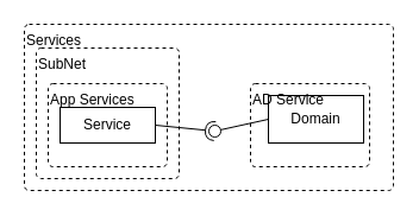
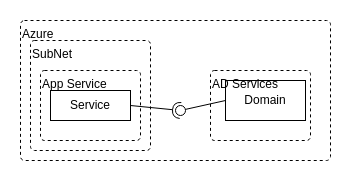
- <mxCell id="2" value="Services" style="rounded=1;whiteSpace=wrap;html=1;fillColor=none;dashed=1;align=left;verticalAlign=top;container=1;collapsible=0;recursiveResize=0;imageWidth=24;arcSize=8;absoluteArcSize=1;" parent="1" vertex="1"><mxGeometry x="20" y="20" width="310" height="140" as="geometry" /></mxCell>
+ <mxCell id="2" value="Azure" style="rounded=1;whiteSpace=wrap;html=1;fillColor=none;dashed=1;align=left;verticalAlign=top;container=1;collapsible=0;recursiveResize=0;imageWidth=24;arcSize=8;absoluteArcSize=1;" parent="1" vertex="1"><mxGeometry x="20" y="20" width="310" height="140" as="geometry" /></mxCell>
- <mxCell id="6" value="App Services" style="rounded=1;whiteSpace=wrap;html=1;fillColor=none;dashed=1;align=left;verticalAlign=top;container=1;collapsible=0;recursiveResize=0;imageWidth=24;arcSize=8;absoluteArcSize=1;" parent="5" vertex="1"><mxGeometry x="10" y="30" width="100" height="70" as="geometry" /></mxCell>
+ <mxCell id="6" value="App Service" style="rounded=1;whiteSpace=wrap;html=1;fillColor=none;dashed=1;align=left;verticalAlign=top;container=1;collapsible=0;recursiveResize=0;imageWidth=24;arcSize=8;absoluteArcSize=1;" parent="5" vertex="1"><mxGeometry x="10" y="30" width="100" height="70" as="geometry" /></mxCell>
- <mxCell id="3" value="AD Service" style="rounded=1;whiteSpace=wrap;html=1;fillColor=none;dashed=1;align=left;verticalAlign=top;container=1;collapsible=0;recursiveResize=0;imageWidth=24;arcSize=8;absoluteArcSize=1;spacing=2;" parent="2" vertex="1"><mxGeometry x="190" y="50" width="100" height="70" as="geometry" /></mxCell>
+ <mxCell id="3" value="AD Services" style="rounded=1;whiteSpace=wrap;html=1;fillColor=none;dashed=1;align=left;verticalAlign=top;container=1;collapsible=0;recursiveResize=0;imageWidth=24;arcSize=8;absoluteArcSize=1;spacing=2;" parent="2" vertex="1"><mxGeometry x="190" y="50" width="100" height="70" as="geometry" /></mxCell>
